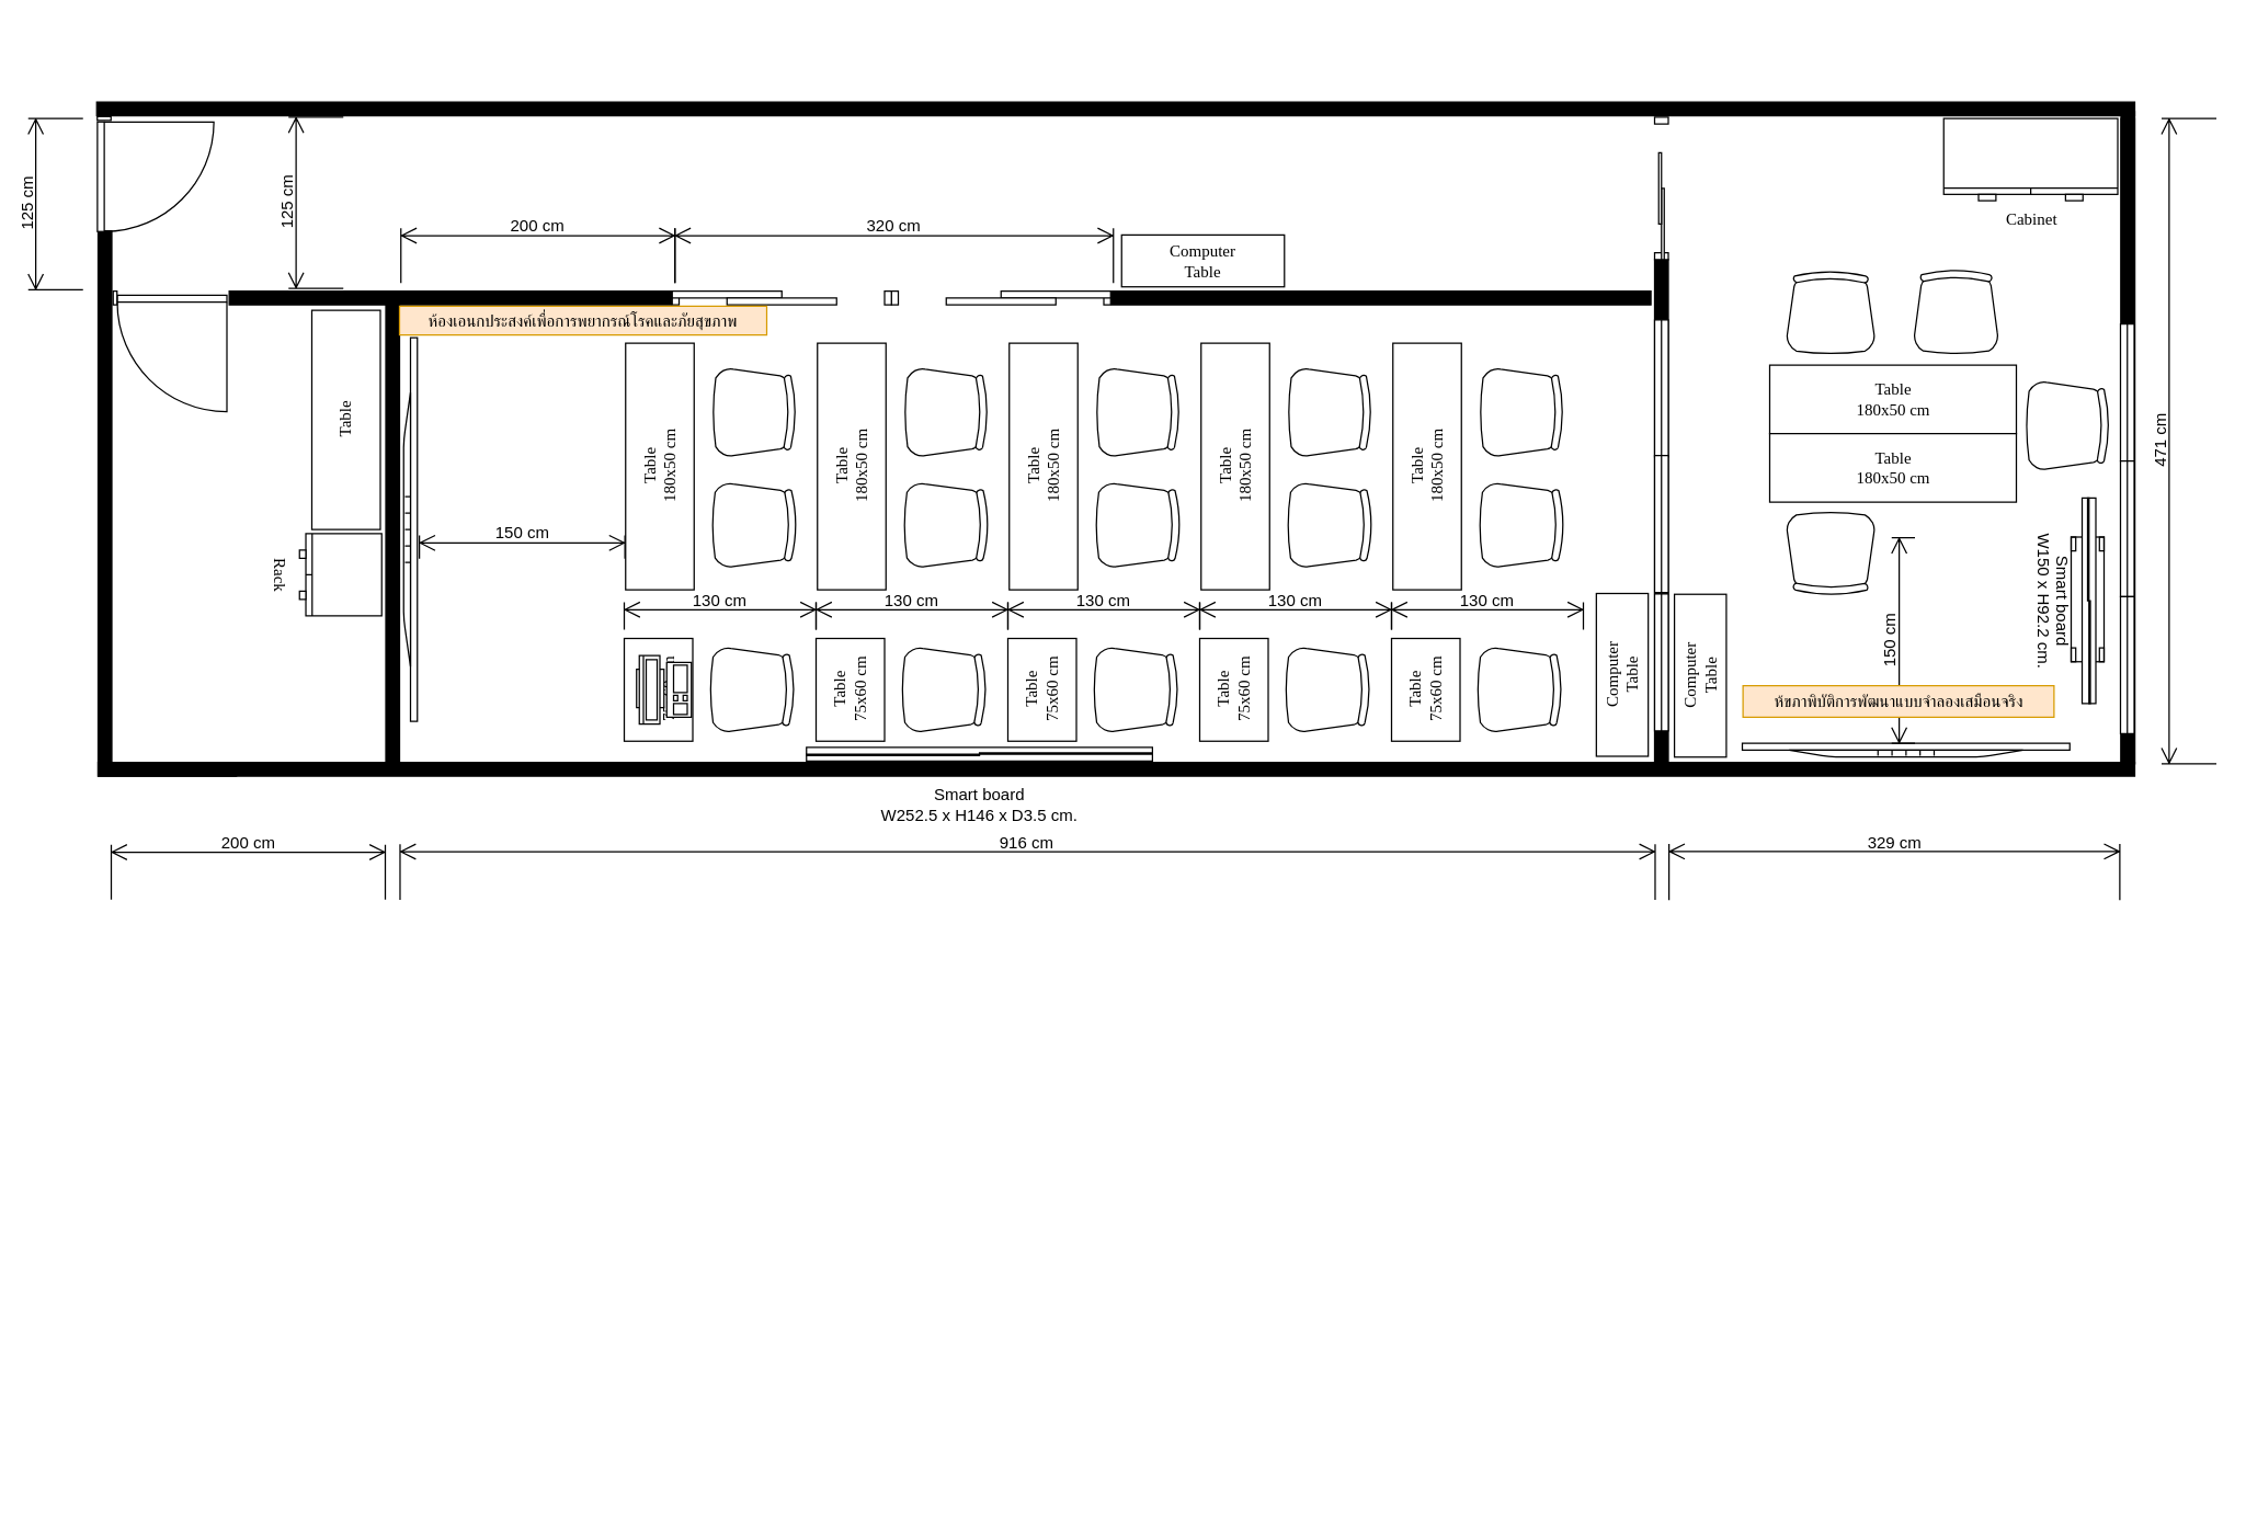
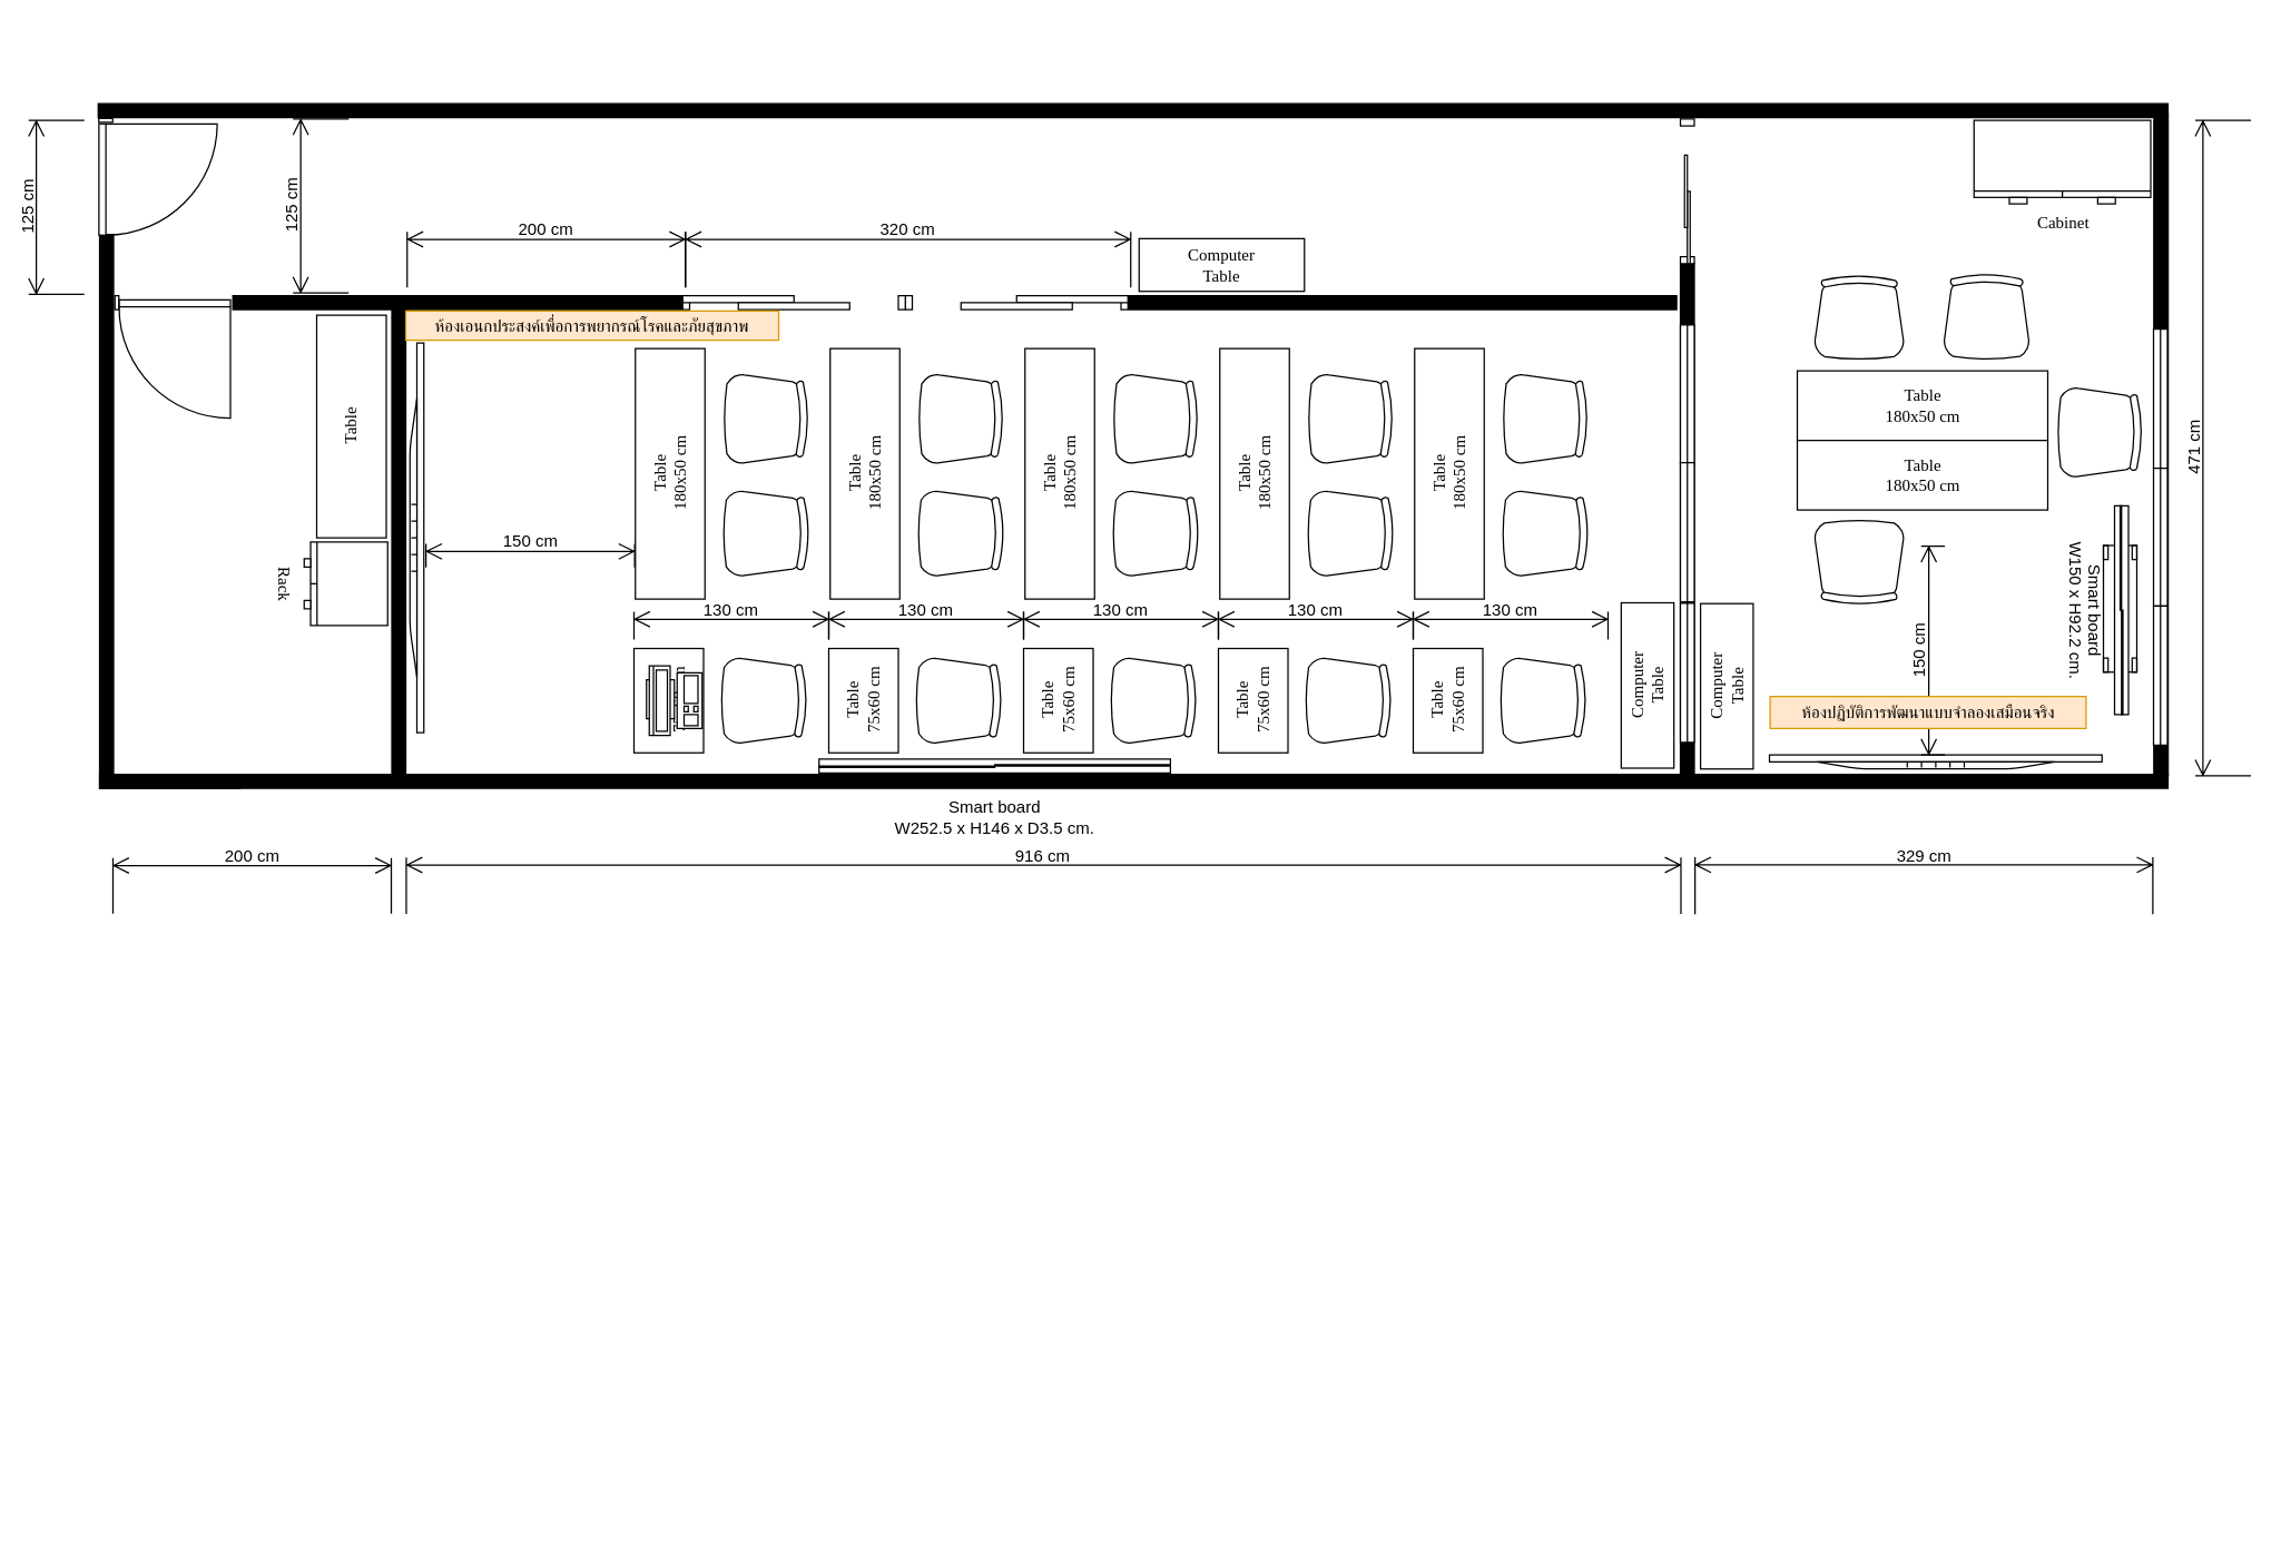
- <mxCell id="84" value="ห้ขภาพิบัติการพัฒนาแบบจำลองเสมือนจริง" style="text;html=1;align=center;verticalAlign=middle;whiteSpace=wrap;rounded=0;labelBackgroundColor=none;fillColor=#ffe6cc;strokeColor=#d79b00;" vertex="1" parent="1"><mxGeometry x="1271.5" y="500" width="227" height="23" as="geometry" /></mxCell>
+ <mxCell id="84" value="ห้องปฏิบัติการพัฒนาแบบจำลองเสมือนจริง" style="text;html=1;align=center;verticalAlign=middle;whiteSpace=wrap;rounded=0;labelBackgroundColor=none;fillColor=#ffe6cc;strokeColor=#d79b00;" vertex="1" parent="1"><mxGeometry x="1271.5" y="500" width="227" height="23" as="geometry" /></mxCell>
